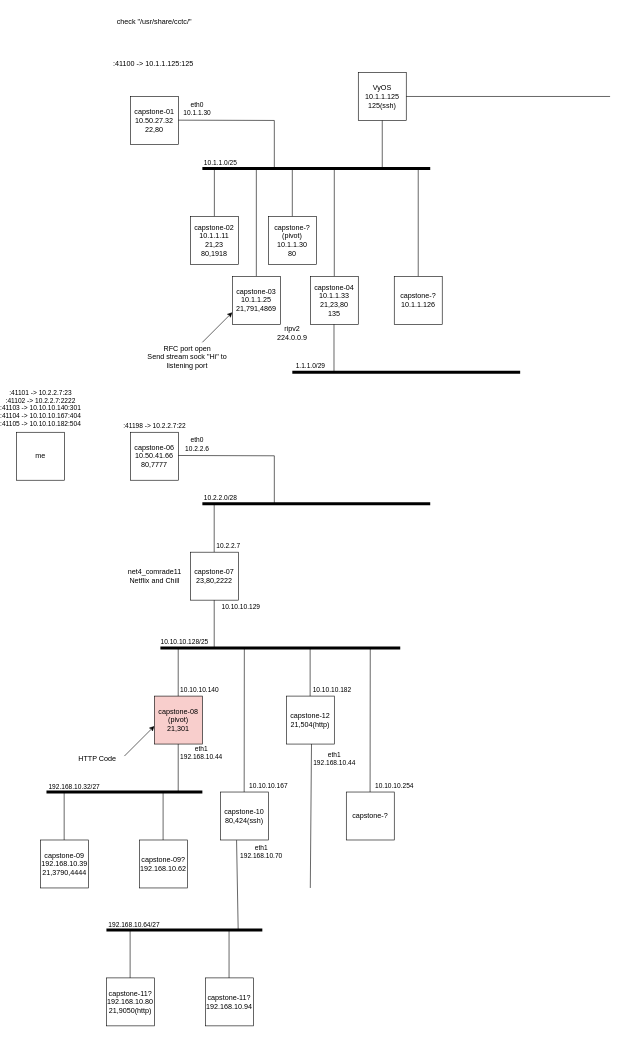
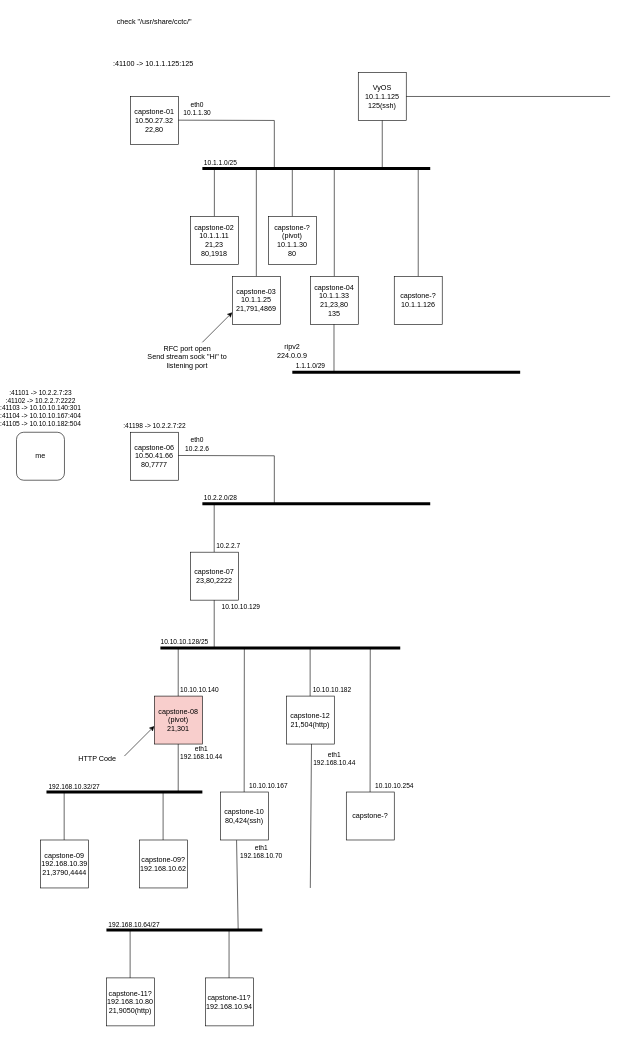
- <mxCell id="27" value="ripv2&lt;br&gt;224.0.0.9" style="text;html=1;strokeColor=none;fillColor=none;align=center;verticalAlign=middle;whiteSpace=wrap;rounded=0;" parent="1" vertex="1"><mxGeometry x="450" y="540" width="60" height="30" as="geometry" /></mxCell>
+ <mxCell id="27" value="ripv2&lt;br&gt;224.0.0.9" style="text;html=1;strokeColor=none;fillColor=none;align=center;verticalAlign=middle;whiteSpace=wrap;rounded=0;" parent="1" vertex="1"><mxGeometry x="450" y="570" width="60" height="30" as="geometry" /></mxCell>
- <mxCell id="46" value="me" style="whiteSpace=wrap;html=1;aspect=fixed;" parent="1" vertex="1"><mxGeometry x="20" y="720" width="80" height="80" as="geometry" /></mxCell>
+ <mxCell id="46" value="me" style="whiteSpace=wrap;html=1;aspect=fixed;rounded=1;" parent="1" vertex="1"><mxGeometry x="20" y="720" width="80" height="80" as="geometry" /></mxCell>
- <mxCell id="44" value="net4_comrade11&lt;br&gt;Netflix and Chill" style="text;html=1;align=center;verticalAlign=middle;resizable=0;points=[];autosize=1;strokeColor=none;fillColor=none;" parent="1" vertex="1"><mxGeometry x="195" y="940" width="110" height="40" as="geometry" /></mxCell>
